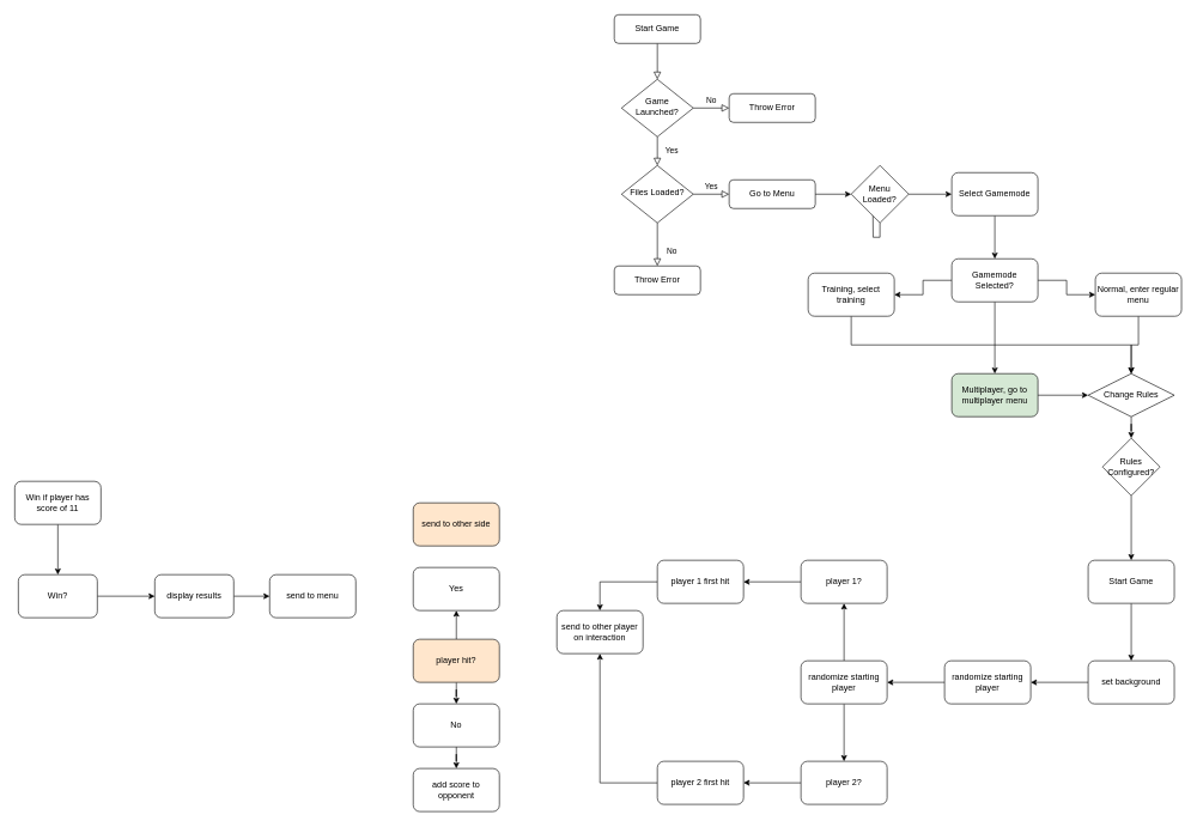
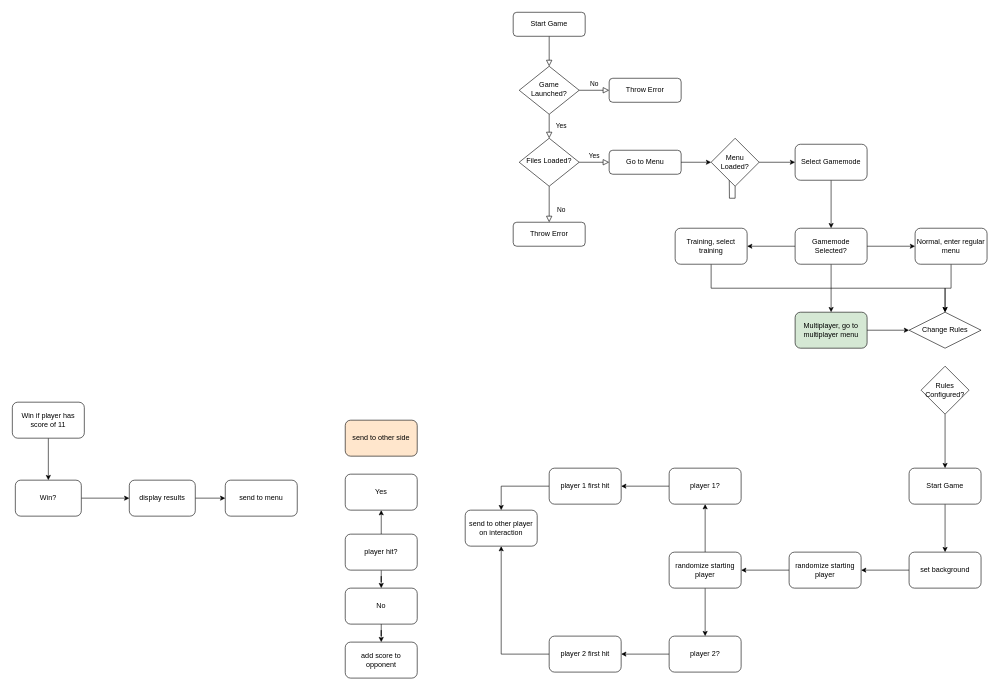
- <mxCell id="22" value="Gamemode Selected?" style="rounded=1;whiteSpace=wrap;html=1;" parent="1" vertex="1"><mxGeometry x="1325" y="360" width="120" height="60" as="geometry" /></mxCell>
+ <mxCell id="22" value="Gamemode Selected?" style="rounded=1;whiteSpace=wrap;html=1;" parent="1" vertex="1"><mxGeometry x="1325" y="380" width="120" height="60" as="geometry" /></mxCell>
- <mxCell id="29" value="" style="edgeStyle=orthogonalEdgeStyle;rounded=0;orthogonalLoop=1;jettySize=auto;html=1;" edge="1" parent="1" source="30" target="32"><mxGeometry relative="1" as="geometry" /></mxCell>
- <mxCell id="53" value="player hit?" style="rounded=1;whiteSpace=wrap;html=1;fillColor=#ffe6cc;" parent="1" vertex="1"><mxGeometry x="575" y="890" width="120" height="60" as="geometry" /></mxCell>
+ <mxCell id="53" value="player hit?" style="rounded=1;whiteSpace=wrap;html=1;" parent="1" vertex="1"><mxGeometry x="575" y="890" width="120" height="60" as="geometry" /></mxCell>
